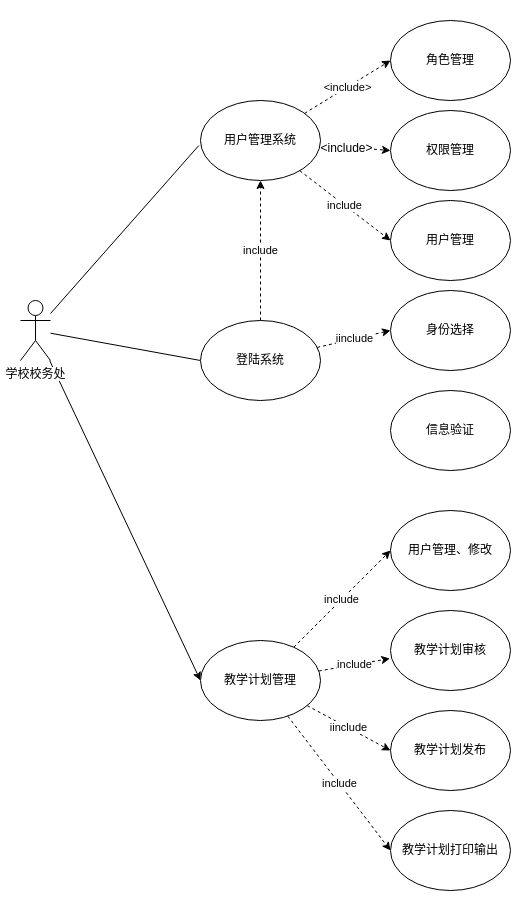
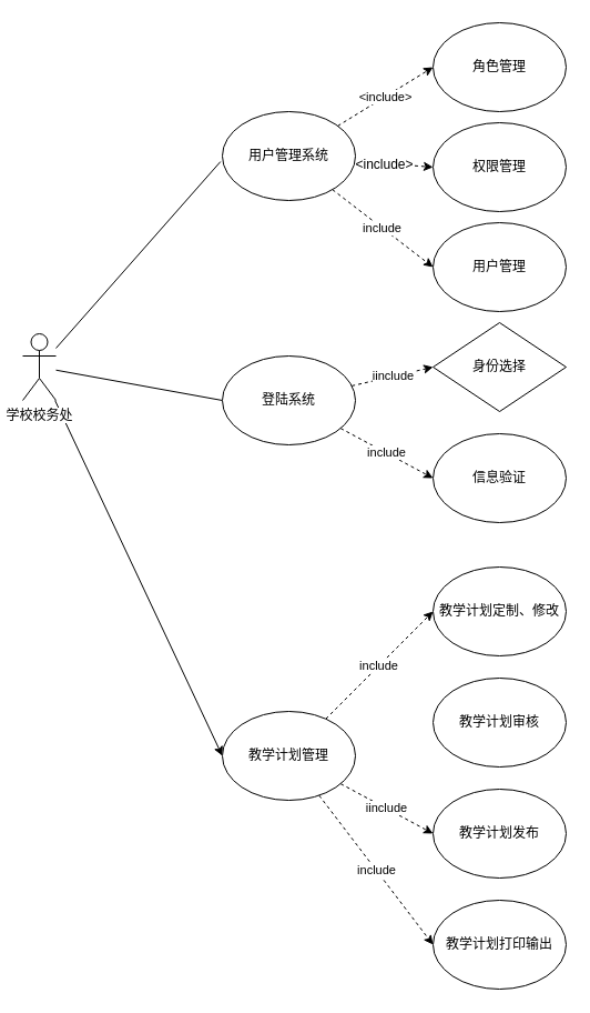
- <mxCell id="12" value="include" style="edgeStyle=none;rounded=0;orthogonalLoop=1;jettySize=auto;html=1;dashed=1;" parent="1" source="13" target="10" edge="1"><mxGeometry relative="1" as="geometry" /></mxCell>
+ <mxCell id="12" value="include" style="edgeStyle=none;rounded=0;orthogonalLoop=1;jettySize=auto;html=1;entryX=0;entryY=0.5;entryDx=0;entryDy=0;dashed=1;" parent="1" source="13" target="23" edge="1"><mxGeometry relative="1" as="geometry" /></mxCell>
- <mxCell id="22" value="身份选择" style="ellipse;whiteSpace=wrap;html=1;" parent="1" vertex="1"><mxGeometry x="390" y="290" width="120" height="80" as="geometry" /></mxCell>
+ <mxCell id="22" value="身份选择" style="rhombus;whiteSpace=wrap;html=1;" parent="1" vertex="1"><mxGeometry x="390" y="290" width="120" height="80" as="geometry" /></mxCell>
- <mxCell id="24" value="用户管理、修改" style="ellipse;whiteSpace=wrap;html=1;" parent="1" vertex="1"><mxGeometry x="390" y="510" width="120" height="80" as="geometry" /></mxCell>
+ <mxCell id="24" value="教学计划定制、修改" style="ellipse;whiteSpace=wrap;html=1;" parent="1" vertex="1"><mxGeometry x="390" y="510" width="120" height="80" as="geometry" /></mxCell>
- <mxCell id="15" value="include" style="edgeStyle=none;rounded=0;orthogonalLoop=1;jettySize=auto;html=1;entryX=-0.005;entryY=0.601;entryDx=0;entryDy=0;entryPerimeter=0;dashed=1;" parent="1" source="18" target="25" edge="1"><mxGeometry relative="1" as="geometry" /></mxCell>
